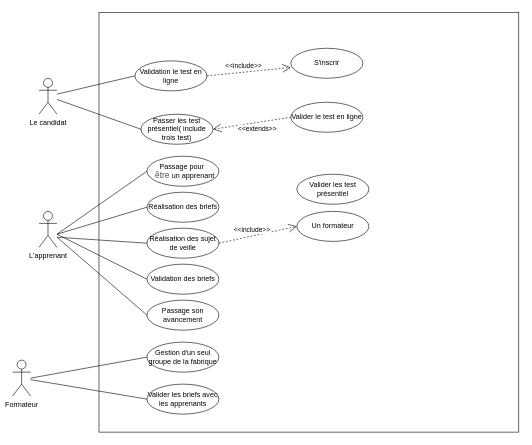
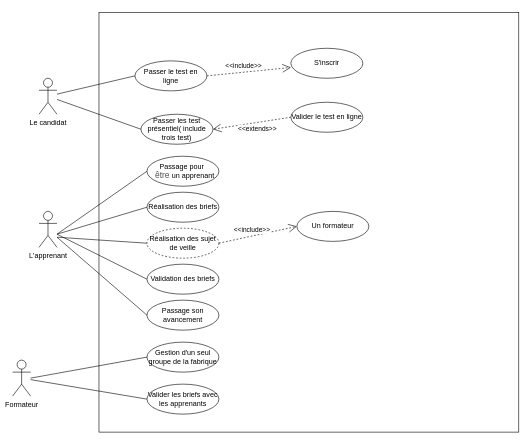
- <mxCell id="4" value="Validation le test en ligne" style="ellipse;whiteSpace=wrap;html=1;" vertex="1" parent="1"><mxGeometry x="224" y="101" width="120" height="50" as="geometry" /></mxCell>
+ <mxCell id="4" value="Passer le test en ligne" style="ellipse;whiteSpace=wrap;html=1;" vertex="1" parent="1"><mxGeometry x="224" y="101" width="120" height="50" as="geometry" /></mxCell>
- <mxCell id="30" value="Valider les test présentiel" style="ellipse;whiteSpace=wrap;html=1;" vertex="1" parent="1"><mxGeometry x="494" y="290" width="120" height="50" as="geometry" /></mxCell>
- <mxCell id="7" value="Réalisation des sujet de veille" style="ellipse;whiteSpace=wrap;html=1;" vertex="1" parent="1"><mxGeometry x="244" y="380" width="120" height="50" as="geometry" /></mxCell>
+ <mxCell id="7" value="Réalisation des sujet de veille" style="ellipse;whiteSpace=wrap;html=1;dashed=1;" vertex="1" parent="1"><mxGeometry x="244" y="380" width="120" height="50" as="geometry" /></mxCell>
